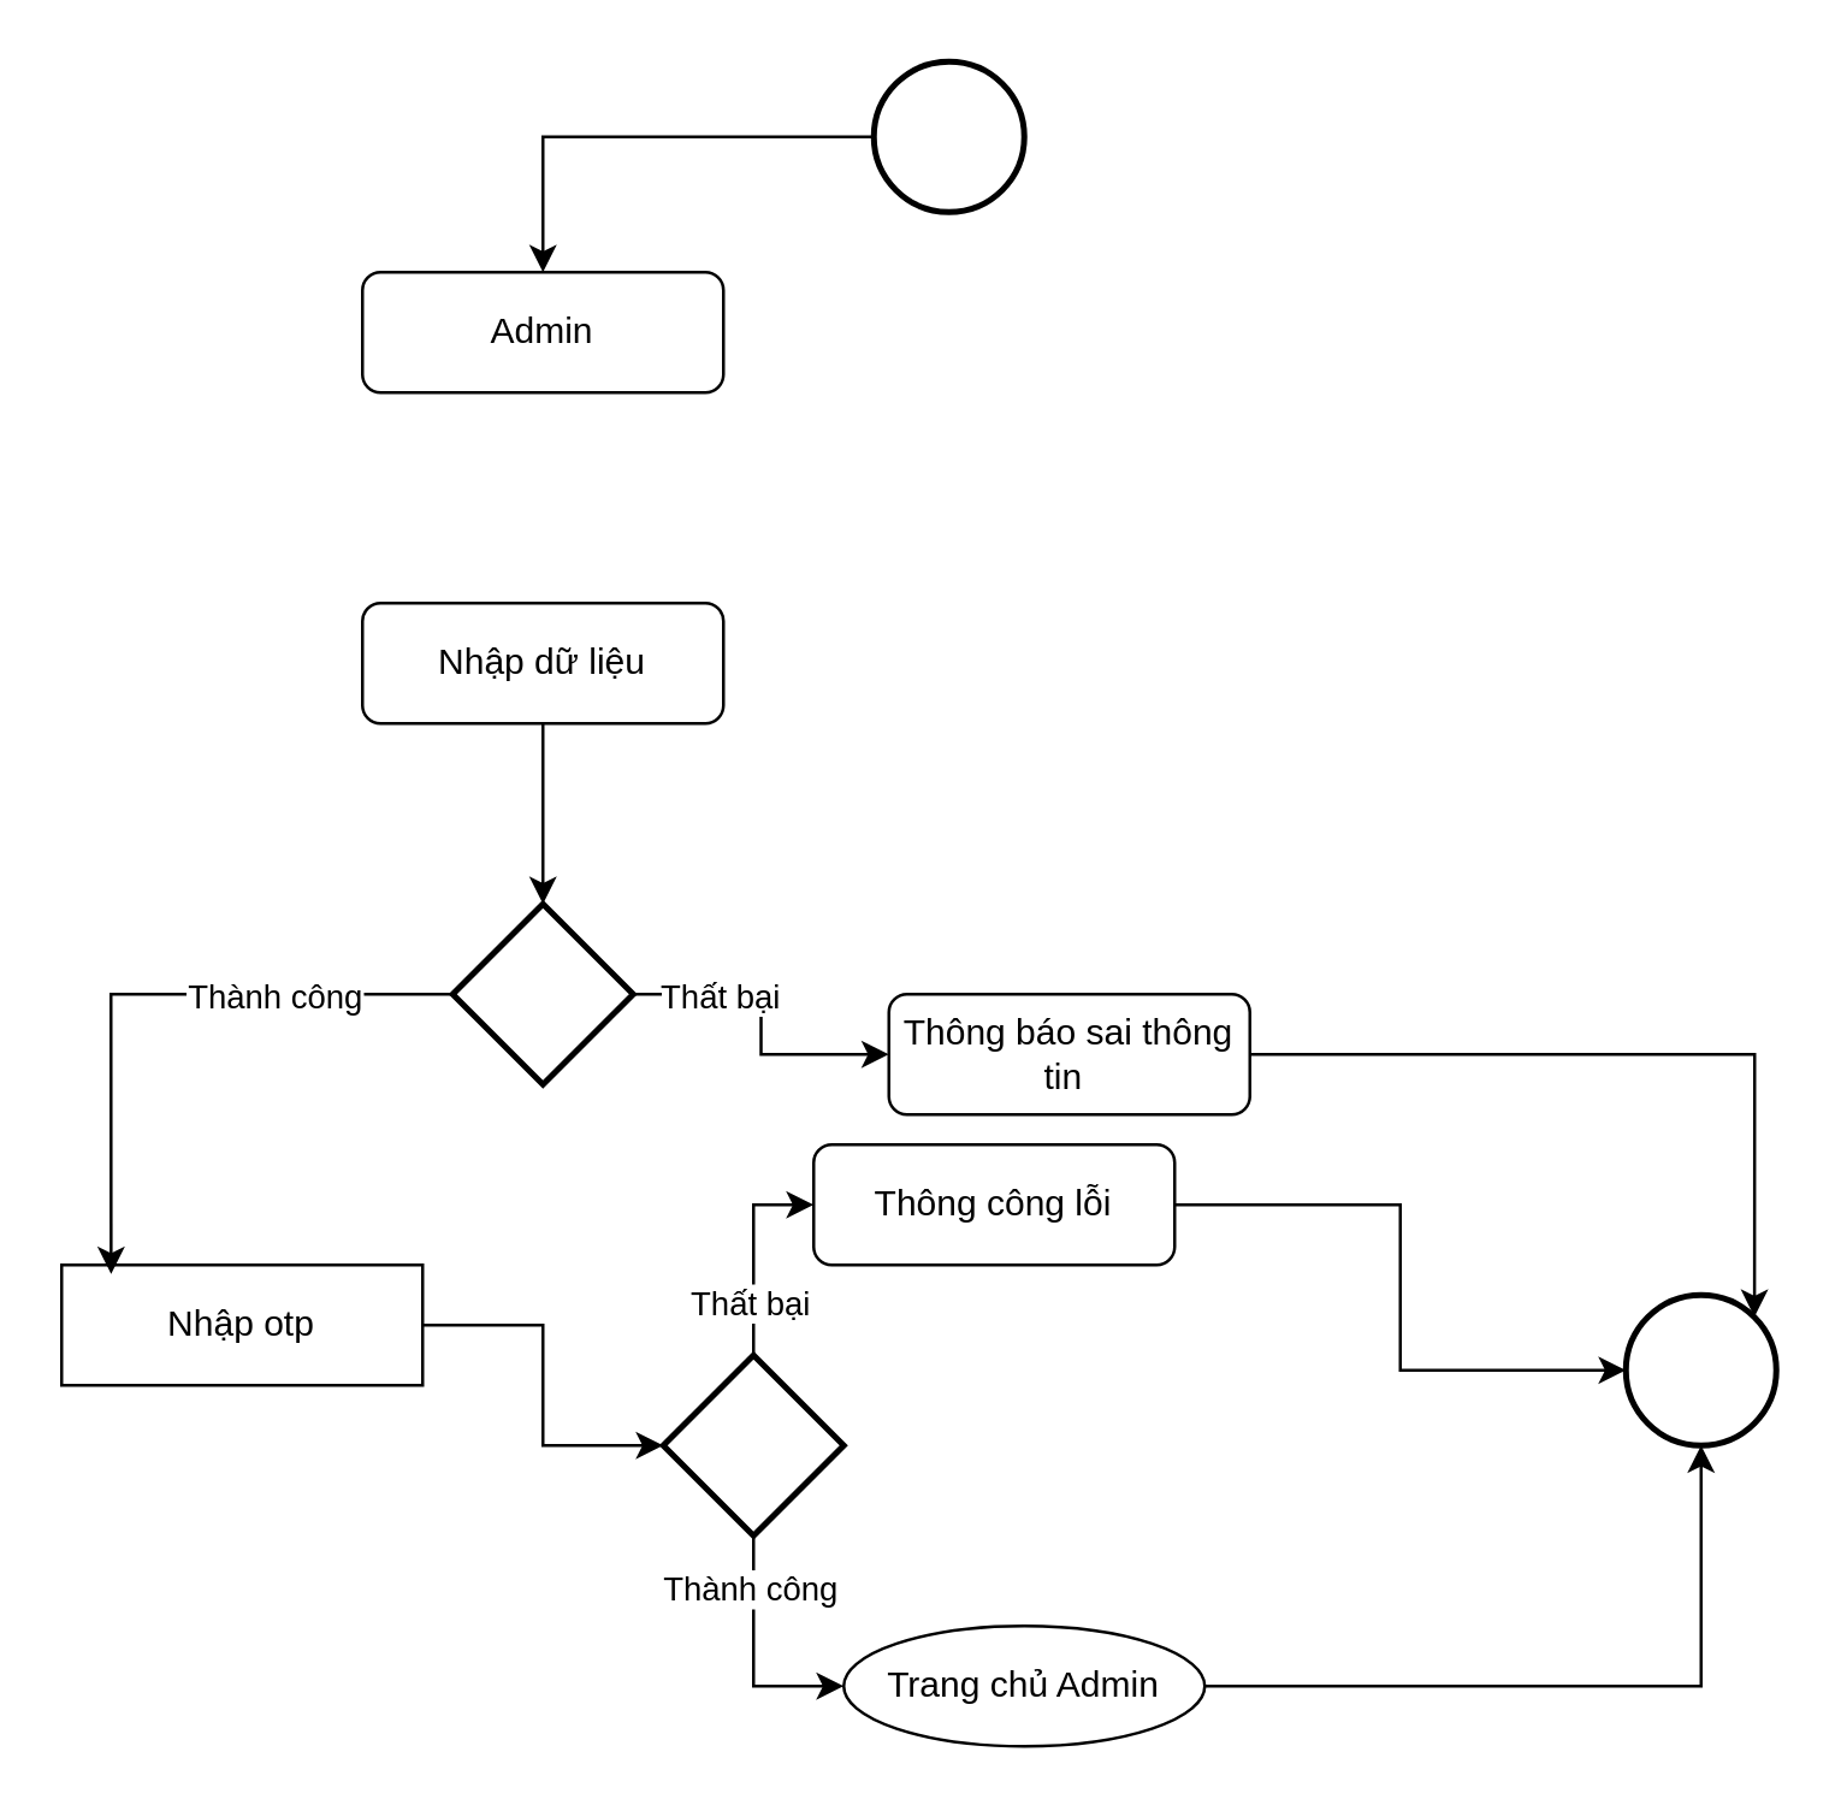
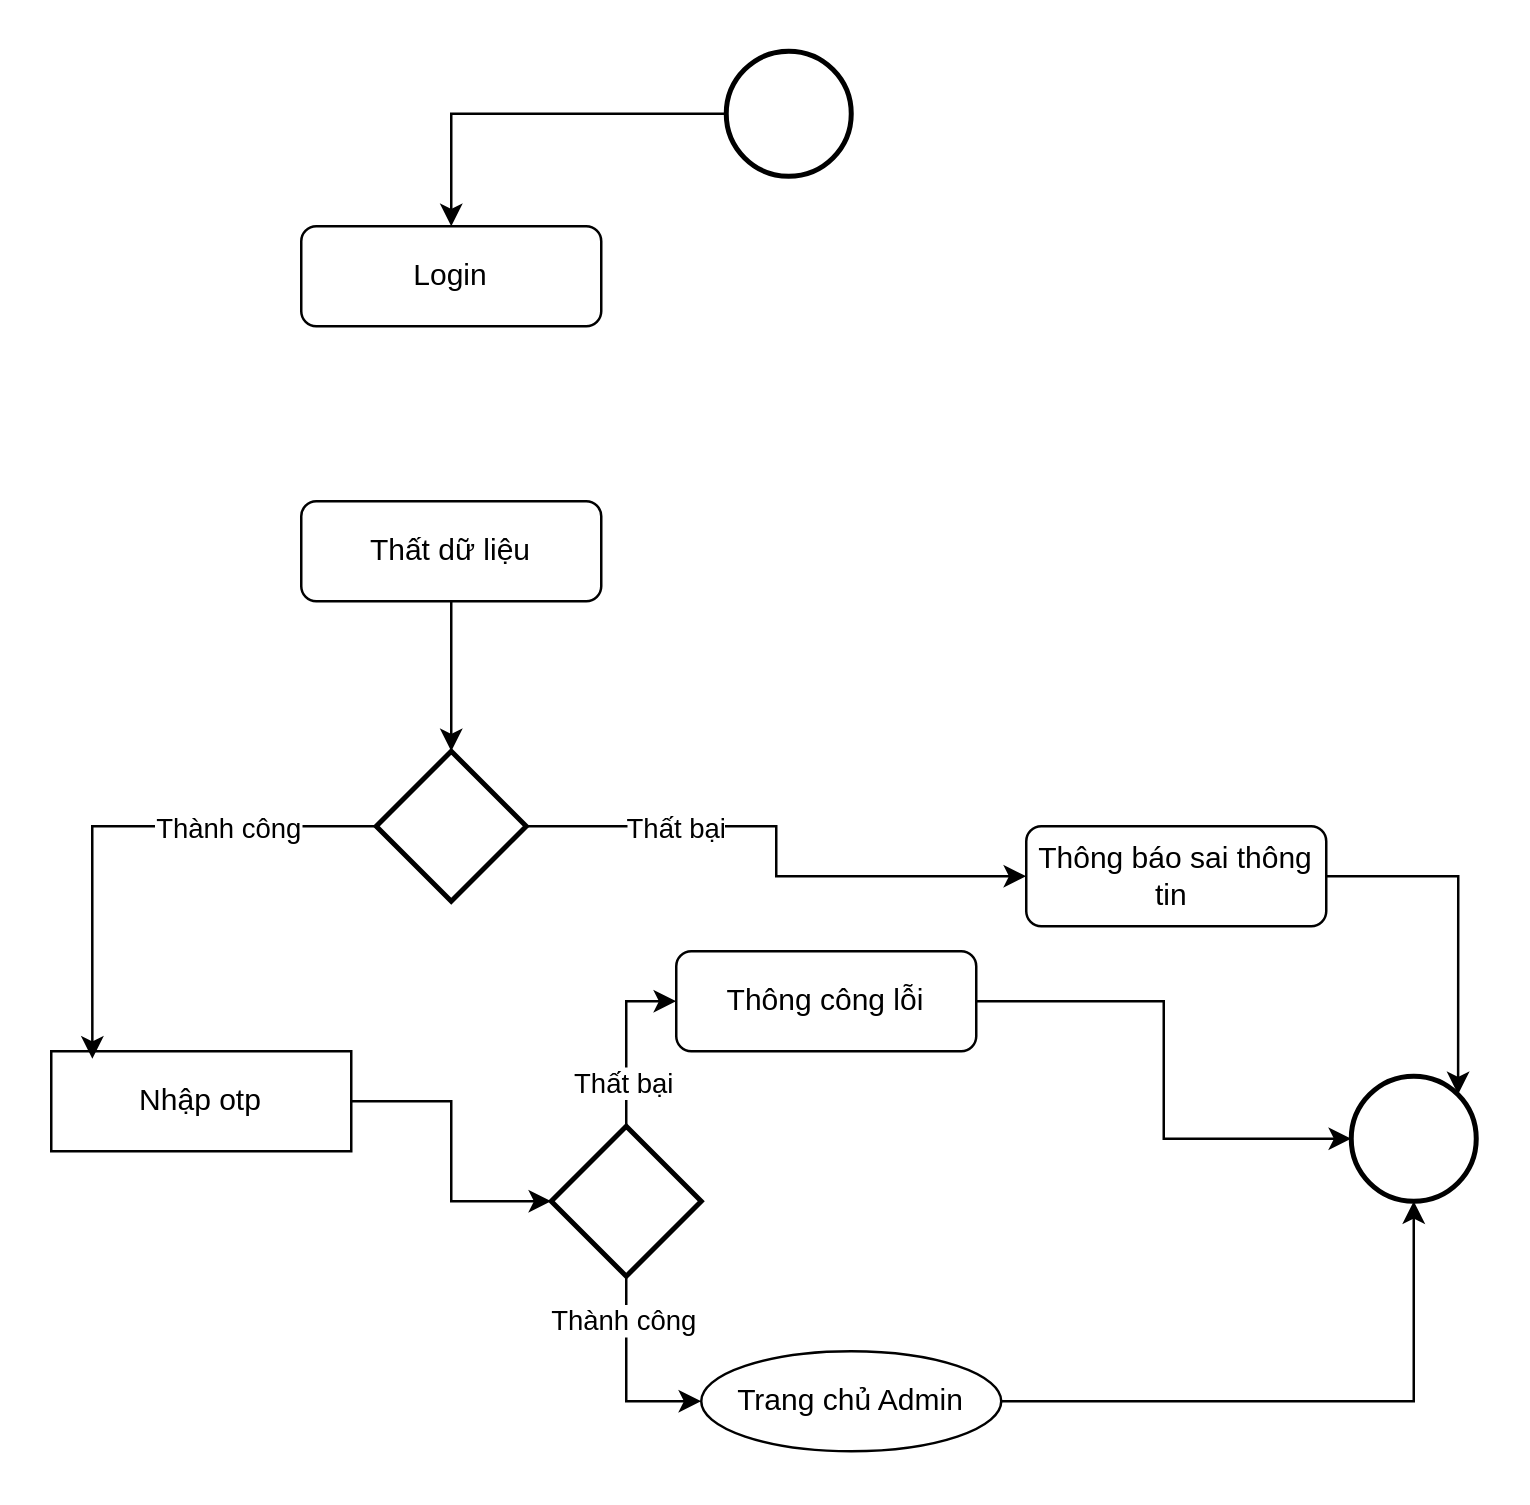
- <mxCell id="2" value="Admin" style="rounded=1;whiteSpace=wrap;html=1;fontSize=12;glass=0;strokeWidth=1;shadow=0;" parent="1" vertex="1"><mxGeometry x="120" y="90" width="120" height="40" as="geometry" /></mxCell>
+ <mxCell id="2" value="Login" style="rounded=1;whiteSpace=wrap;html=1;fontSize=12;glass=0;strokeWidth=1;shadow=0;" parent="1" vertex="1"><mxGeometry x="120" y="90" width="120" height="40" as="geometry" /></mxCell>
- <mxCell id="6" value="Nhập dữ liệu" style="rounded=1;whiteSpace=wrap;html=1;fontSize=12;glass=0;strokeWidth=1;shadow=0;" parent="1" vertex="1"><mxGeometry x="120" y="200" width="120" height="40" as="geometry" /></mxCell>
+ <mxCell id="6" value="Thất dữ liệu" style="rounded=1;whiteSpace=wrap;html=1;fontSize=12;glass=0;strokeWidth=1;shadow=0;" parent="1" vertex="1"><mxGeometry x="120" y="200" width="120" height="40" as="geometry" /></mxCell>
- <mxCell id="15" value="Thông báo sai thông tin&amp;nbsp;" style="rounded=1;whiteSpace=wrap;html=1;fontSize=12;glass=0;strokeWidth=1;shadow=0;" parent="1" vertex="1"><mxGeometry x="295" y="330" width="120" height="40" as="geometry" /></mxCell>
+ <mxCell id="15" value="Thông báo sai thông tin&amp;nbsp;" style="rounded=1;whiteSpace=wrap;html=1;fontSize=12;glass=0;strokeWidth=1;shadow=0;" parent="1" vertex="1"><mxGeometry x="410" y="330" width="120" height="40" as="geometry" /></mxCell>
